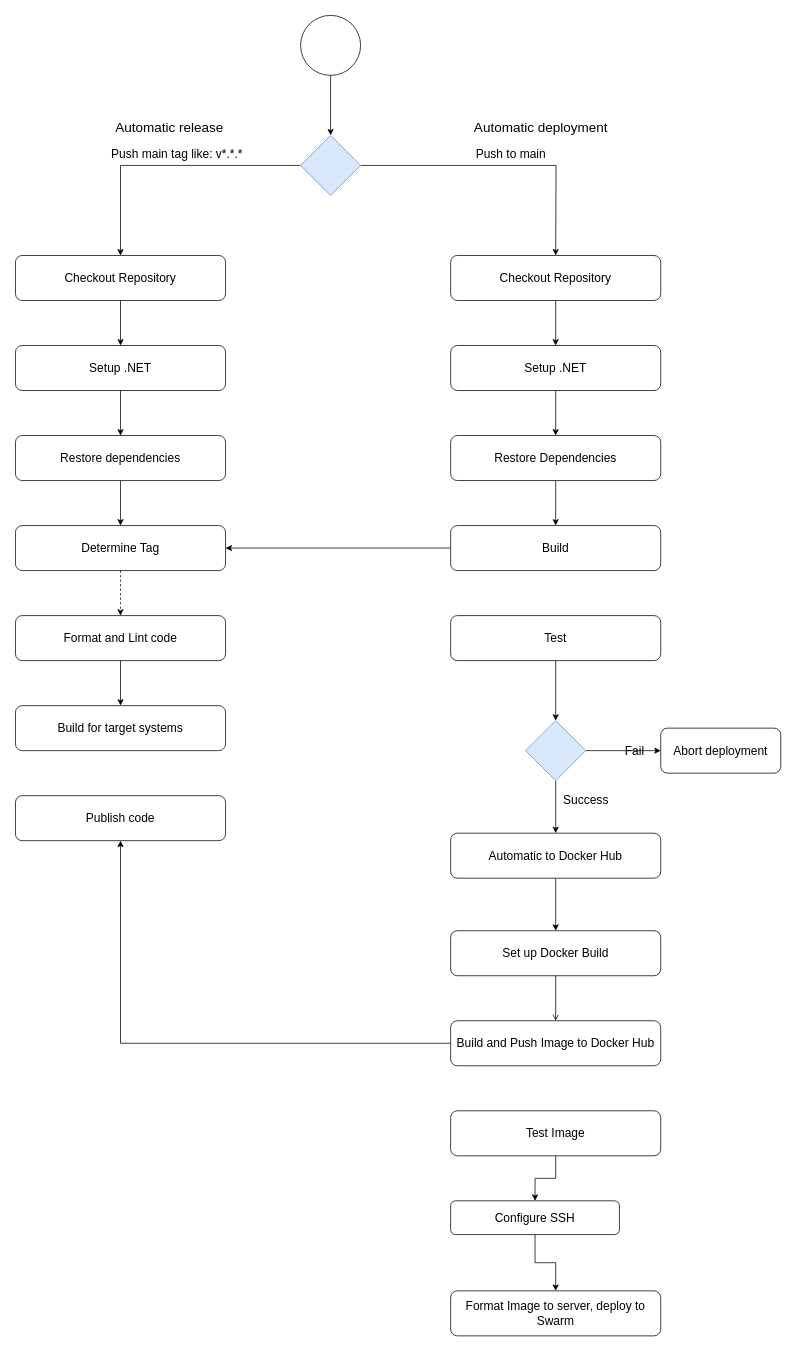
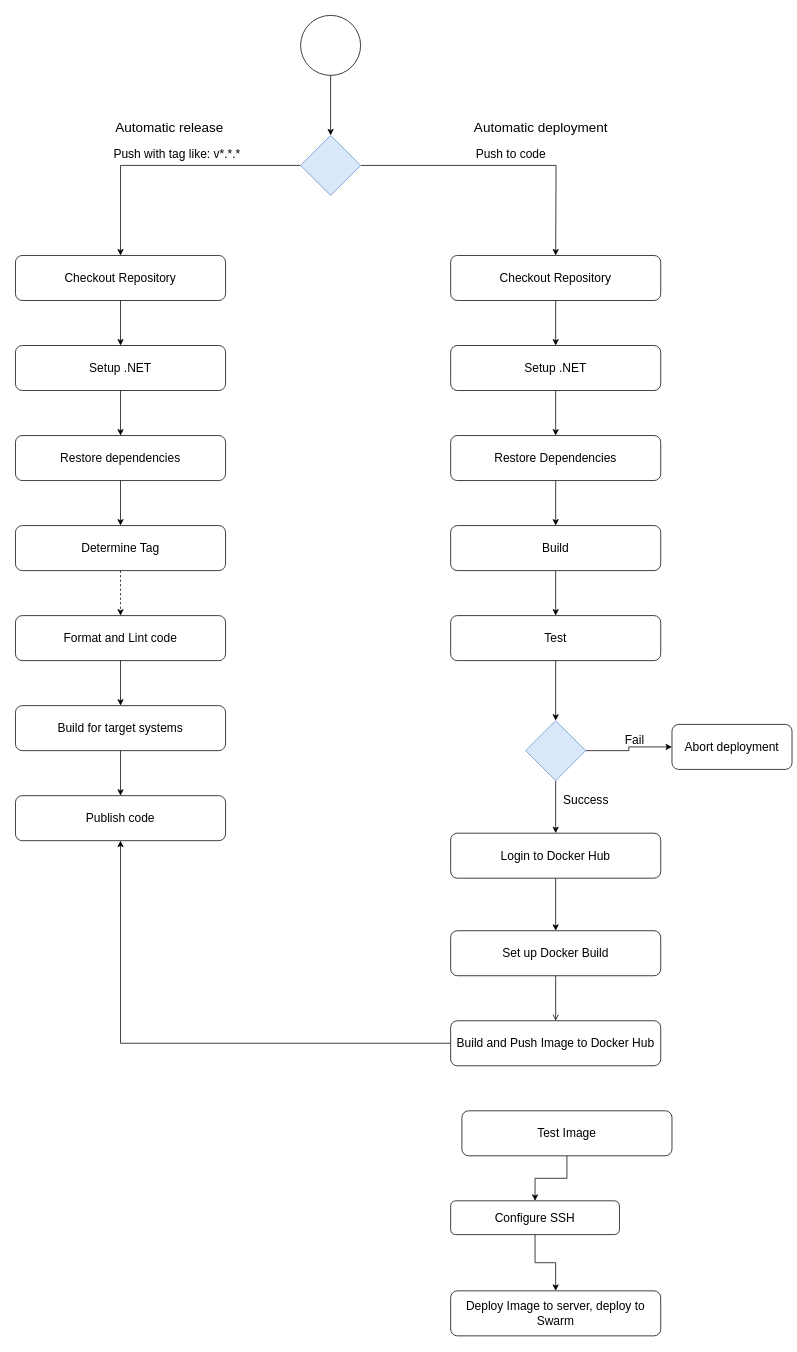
- <mxCell id="9" value="Push main tag like: v*.*.*" style="text;html=1;align=center;verticalAlign=middle;resizable=0;points=[];autosize=1;strokeColor=none;fillColor=none;fontSize=16;" vertex="1" parent="1"><mxGeometry x="140" y="190" width="190" height="30" as="geometry" /></mxCell>
+ <mxCell id="9" value="Push with tag like: v*.*.*" style="text;html=1;align=center;verticalAlign=middle;resizable=0;points=[];autosize=1;strokeColor=none;fillColor=none;fontSize=16;" vertex="1" parent="1"><mxGeometry x="140" y="190" width="190" height="30" as="geometry" /></mxCell>
- <mxCell id="10" value="Push to main" style="text;html=1;align=center;verticalAlign=middle;resizable=0;points=[];autosize=1;strokeColor=none;fillColor=none;fontSize=16;" vertex="1" parent="1"><mxGeometry x="620" y="190" width="120" height="30" as="geometry" /></mxCell>
+ <mxCell id="10" value="Push to code" style="text;html=1;align=center;verticalAlign=middle;resizable=0;points=[];autosize=1;strokeColor=none;fillColor=none;fontSize=16;" vertex="1" parent="1"><mxGeometry x="620" y="190" width="120" height="30" as="geometry" /></mxCell>
- <mxCell id="30" style="edgeStyle=orthogonalEdgeStyle;rounded=0;orthogonalLoop=1;jettySize=auto;html=1;" edge="1" parent="1" source="31" target="18"><mxGeometry relative="1" as="geometry" /></mxCell>
+ <mxCell id="30" style="edgeStyle=orthogonalEdgeStyle;rounded=0;orthogonalLoop=1;jettySize=auto;html=1;entryX=0.5;entryY=0;entryDx=0;entryDy=0;" edge="1" parent="1" source="31" target="33"><mxGeometry relative="1" as="geometry" /></mxCell>
- <mxCell id="49" value="Fail" style="text;html=1;align=center;verticalAlign=middle;resizable=0;points=[];autosize=1;strokeColor=none;fillColor=none;fontSize=16;" vertex="1" parent="1"><mxGeometry x="820" y="985" width="50" height="30" as="geometry" /></mxCell>
+ <mxCell id="49" value="Fail" style="text;html=1;align=center;verticalAlign=middle;resizable=0;points=[];autosize=1;strokeColor=none;fillColor=none;fontSize=16;" vertex="1" parent="1"><mxGeometry x="820" y="970" width="50" height="30" as="geometry" /></mxCell>
- <mxCell id="41" value="Abort deployment" style="rounded=1;whiteSpace=wrap;html=1;fontSize=16;" vertex="1" parent="1"><mxGeometry x="880" y="970" width="160" height="60" as="geometry" /></mxCell>
+ <mxCell id="41" value="Abort deployment" style="rounded=1;whiteSpace=wrap;html=1;fontSize=16;" vertex="1" parent="1"><mxGeometry x="895" y="965" width="160" height="60" as="geometry" /></mxCell>
+ <mxCell id="19" style="edgeStyle=orthogonalEdgeStyle;rounded=0;orthogonalLoop=1;jettySize=auto;html=1;entryX=0.5;entryY=0;entryDx=0;entryDy=0;" edge="1" parent="1" source="20" target="21"><mxGeometry relative="1" as="geometry" /></mxCell>
- <mxCell id="35" value="Automatic to Docker Hub" style="rounded=1;whiteSpace=wrap;html=1;fontSize=16;" vertex="1" parent="1"><mxGeometry x="600" y="1110" width="280" height="60" as="geometry" /></mxCell>
+ <mxCell id="35" value="Login to Docker Hub" style="rounded=1;whiteSpace=wrap;html=1;fontSize=16;" vertex="1" parent="1"><mxGeometry x="600" y="1110" width="280" height="60" as="geometry" /></mxCell>
- <mxCell id="45" value="Test Image" style="rounded=1;whiteSpace=wrap;html=1;fontSize=16;" vertex="1" parent="1"><mxGeometry x="600" y="1480" width="280" height="60" as="geometry" /></mxCell>
+ <mxCell id="45" value="Test Image" style="rounded=1;whiteSpace=wrap;html=1;fontSize=16;" vertex="1" parent="1"><mxGeometry x="615" y="1480" width="280" height="60" as="geometry" /></mxCell>
- <mxCell id="48" value="Format Image to server, deploy to Swarm" style="rounded=1;whiteSpace=wrap;html=1;fontSize=16;" vertex="1" parent="1"><mxGeometry x="600" y="1720" width="280" height="60" as="geometry" /></mxCell>
+ <mxCell id="48" value="Deploy Image to server, deploy to Swarm" style="rounded=1;whiteSpace=wrap;html=1;fontSize=16;" vertex="1" parent="1"><mxGeometry x="600" y="1720" width="280" height="60" as="geometry" /></mxCell>
